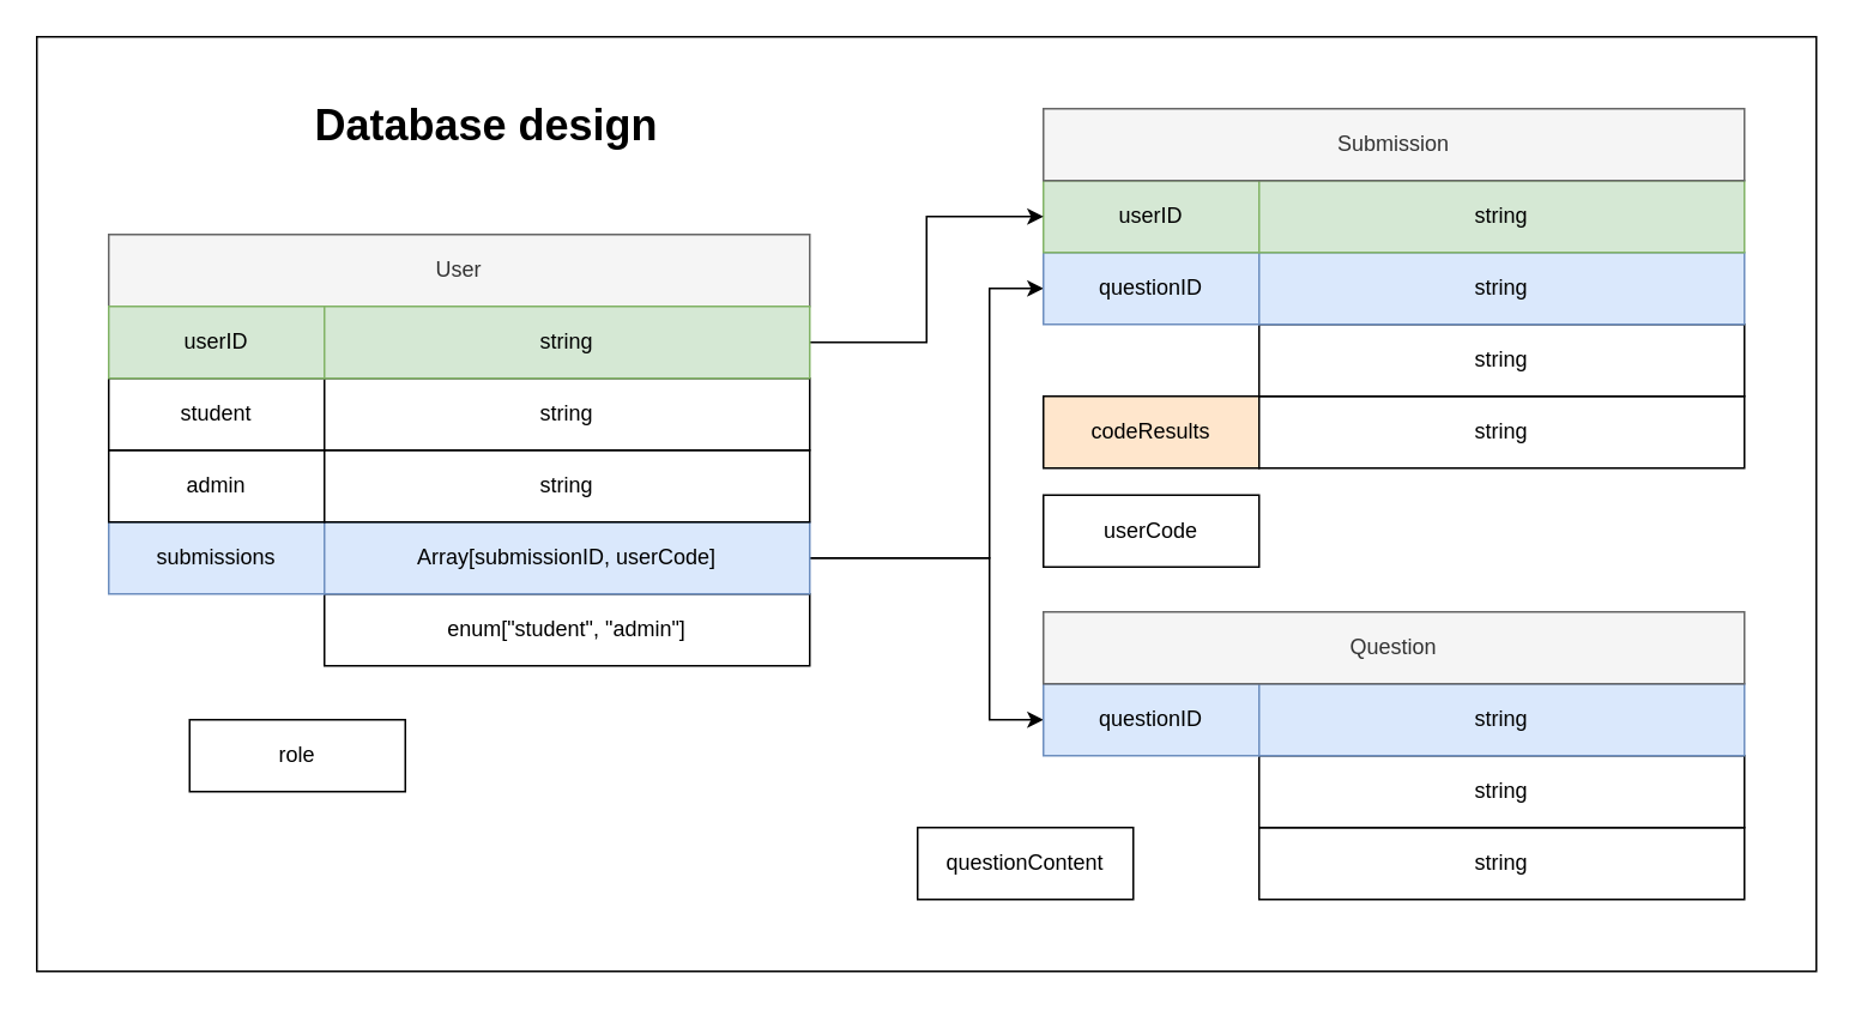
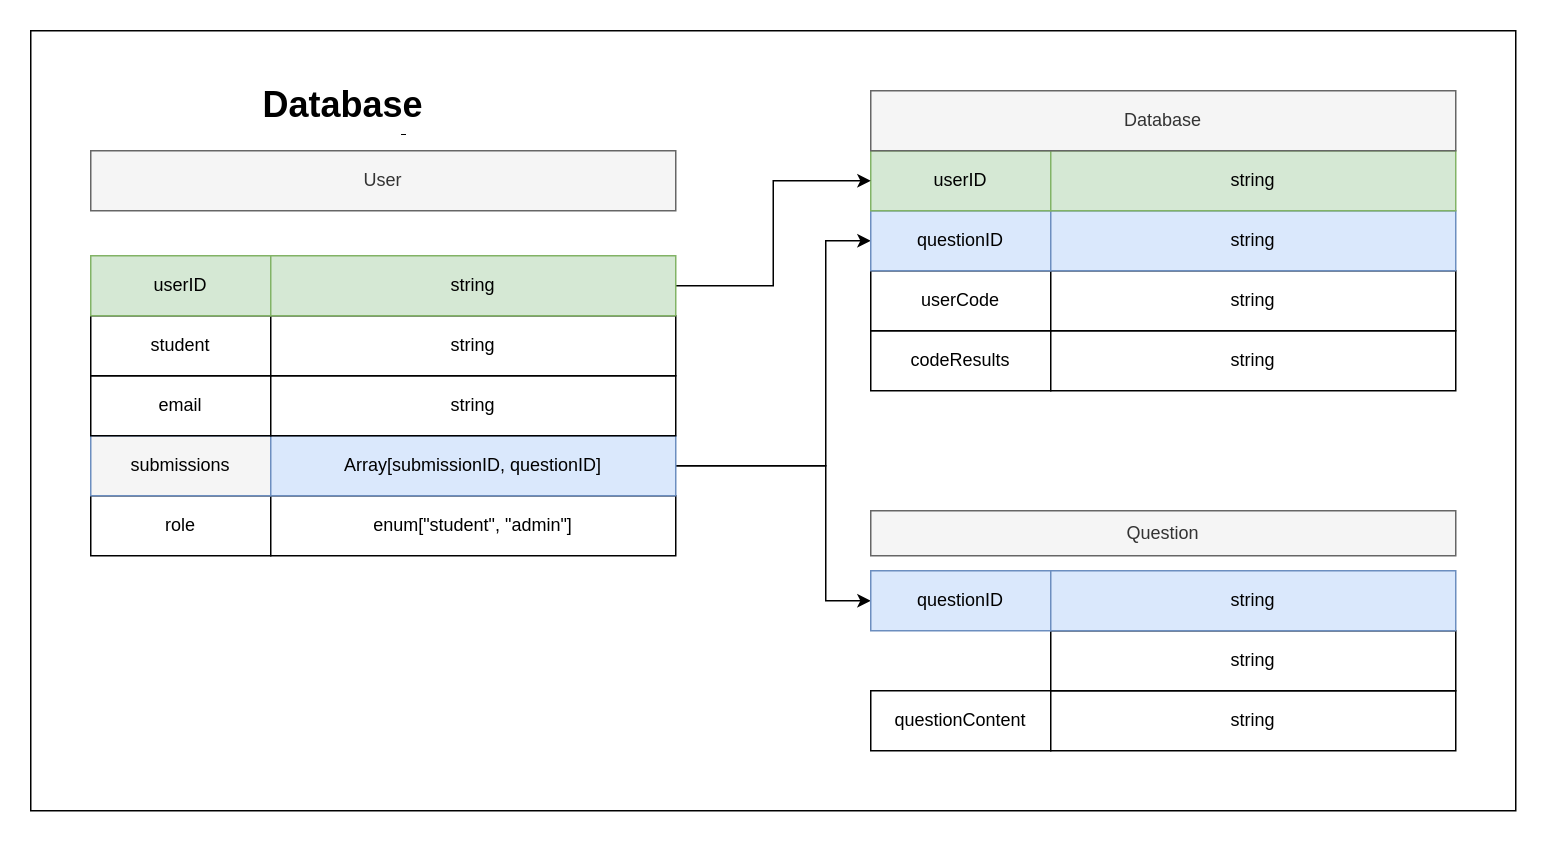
- <mxCell id="32" value="&lt;h1&gt;Database design&lt;/h1&gt;" style="text;html=1;strokeColor=none;fillColor=none;spacing=5;spacingTop=-20;whiteSpace=wrap;overflow=hidden;rounded=0;" vertex="1" parent="1"><mxGeometry x="170" y="50" width="200" height="40" as="geometry" /></mxCell>
+ <mxCell id="32" value="&lt;h1&gt;Database userCode&lt;/h1&gt;" style="text;html=1;strokeColor=none;fillColor=none;spacing=5;spacingTop=-20;whiteSpace=wrap;overflow=hidden;rounded=0;" vertex="1" parent="1"><mxGeometry x="170" y="50" width="200" height="40" as="geometry" /></mxCell>
- <mxCell id="22" value="Submission" style="rounded=0;whiteSpace=wrap;html=1;fillColor=#f5f5f5;fontColor=#333333;strokeColor=#666666;" vertex="1" parent="1"><mxGeometry x="580" y="60" width="390" height="40" as="geometry" /></mxCell>
+ <mxCell id="22" value="Database" style="rounded=0;whiteSpace=wrap;html=1;fillColor=#f5f5f5;fontColor=#333333;strokeColor=#666666;" vertex="1" parent="1"><mxGeometry x="580" y="60" width="390" height="40" as="geometry" /></mxCell>
- <mxCell id="13" value="User" style="rounded=0;whiteSpace=wrap;html=1;fillColor=#f5f5f5;fontColor=#333333;strokeColor=#666666;" vertex="1" parent="1"><mxGeometry x="60" y="130" width="390" height="40" as="geometry" /></mxCell>
+ <mxCell id="13" value="User" style="rounded=0;whiteSpace=wrap;html=1;fillColor=#f5f5f5;fontColor=#333333;strokeColor=#666666;" vertex="1" parent="1"><mxGeometry x="60" y="100" width="390" height="40" as="geometry" /></mxCell>
- <mxCell id="14" value="codeResults" style="rounded=0;whiteSpace=wrap;html=1;fillColor=#ffe6cc;" vertex="1" parent="1"><mxGeometry x="580" y="220" width="120" height="40" as="geometry" /></mxCell>
+ <mxCell id="14" value="codeResults" style="rounded=0;whiteSpace=wrap;html=1;" vertex="1" parent="1"><mxGeometry x="580" y="220" width="120" height="40" as="geometry" /></mxCell>
- <mxCell id="9" value="admin" style="rounded=0;whiteSpace=wrap;html=1;" vertex="1" parent="1"><mxGeometry x="60" y="250" width="120" height="40" as="geometry" /></mxCell>
+ <mxCell id="9" value="email" style="rounded=0;whiteSpace=wrap;html=1;" vertex="1" parent="1"><mxGeometry x="60" y="250" width="120" height="40" as="geometry" /></mxCell>
- <mxCell id="16" value="userCode" style="rounded=0;whiteSpace=wrap;html=1;" vertex="1" parent="1"><mxGeometry x="580" y="275" width="120" height="40" as="geometry" /></mxCell>
+ <mxCell id="16" value="userCode" style="rounded=0;whiteSpace=wrap;html=1;" vertex="1" parent="1"><mxGeometry x="580" y="180" width="120" height="40" as="geometry" /></mxCell>
- <mxCell id="5" value="submissions" style="rounded=0;whiteSpace=wrap;html=1;fillColor=#dae8fc;strokeColor=#6c8ebf;" vertex="1" parent="1"><mxGeometry x="60" y="290" width="120" height="40" as="geometry" /></mxCell>
+ <mxCell id="5" value="submissions" style="rounded=0;whiteSpace=wrap;html=1;fillColor=#f5f5f5;strokeColor=#6c8ebf;" vertex="1" parent="1"><mxGeometry x="60" y="290" width="120" height="40" as="geometry" /></mxCell>
- <mxCell id="8" value="Array[submissionID, userCode]" style="rounded=0;whiteSpace=wrap;html=1;fillColor=#dae8fc;strokeColor=#6c8ebf;" vertex="1" parent="1"><mxGeometry x="180" y="290" width="270" height="40" as="geometry" /></mxCell>
+ <mxCell id="8" value="Array[submissionID, questionID]" style="rounded=0;whiteSpace=wrap;html=1;fillColor=#dae8fc;strokeColor=#6c8ebf;" vertex="1" parent="1"><mxGeometry x="180" y="290" width="270" height="40" as="geometry" /></mxCell>
- <mxCell id="31" value="Question" style="rounded=0;whiteSpace=wrap;html=1;fillColor=#f5f5f5;fontColor=#333333;strokeColor=#666666;" vertex="1" parent="1"><mxGeometry x="580" y="340" width="390" height="40" as="geometry" /></mxCell>
+ <mxCell id="31" value="Question" style="rounded=0;whiteSpace=wrap;html=1;fillColor=#f5f5f5;fontColor=#333333;strokeColor=#666666;" vertex="1" parent="1"><mxGeometry x="580" y="340" width="390" height="30" as="geometry" /></mxCell>
- <mxCell id="3" value="role" style="rounded=0;whiteSpace=wrap;html=1;" vertex="1" parent="1"><mxGeometry x="105" y="400" width="120" height="40" as="geometry" /></mxCell>
+ <mxCell id="3" value="role" style="rounded=0;whiteSpace=wrap;html=1;" vertex="1" parent="1"><mxGeometry x="60" y="330" width="120" height="40" as="geometry" /></mxCell>
- <mxCell id="26" value="questionContent" style="rounded=0;whiteSpace=wrap;html=1;" vertex="1" parent="1"><mxGeometry x="510" y="460" width="120" height="40" as="geometry" /></mxCell>
+ <mxCell id="26" value="questionContent" style="rounded=0;whiteSpace=wrap;html=1;" vertex="1" parent="1"><mxGeometry x="580" y="460" width="120" height="40" as="geometry" /></mxCell>
